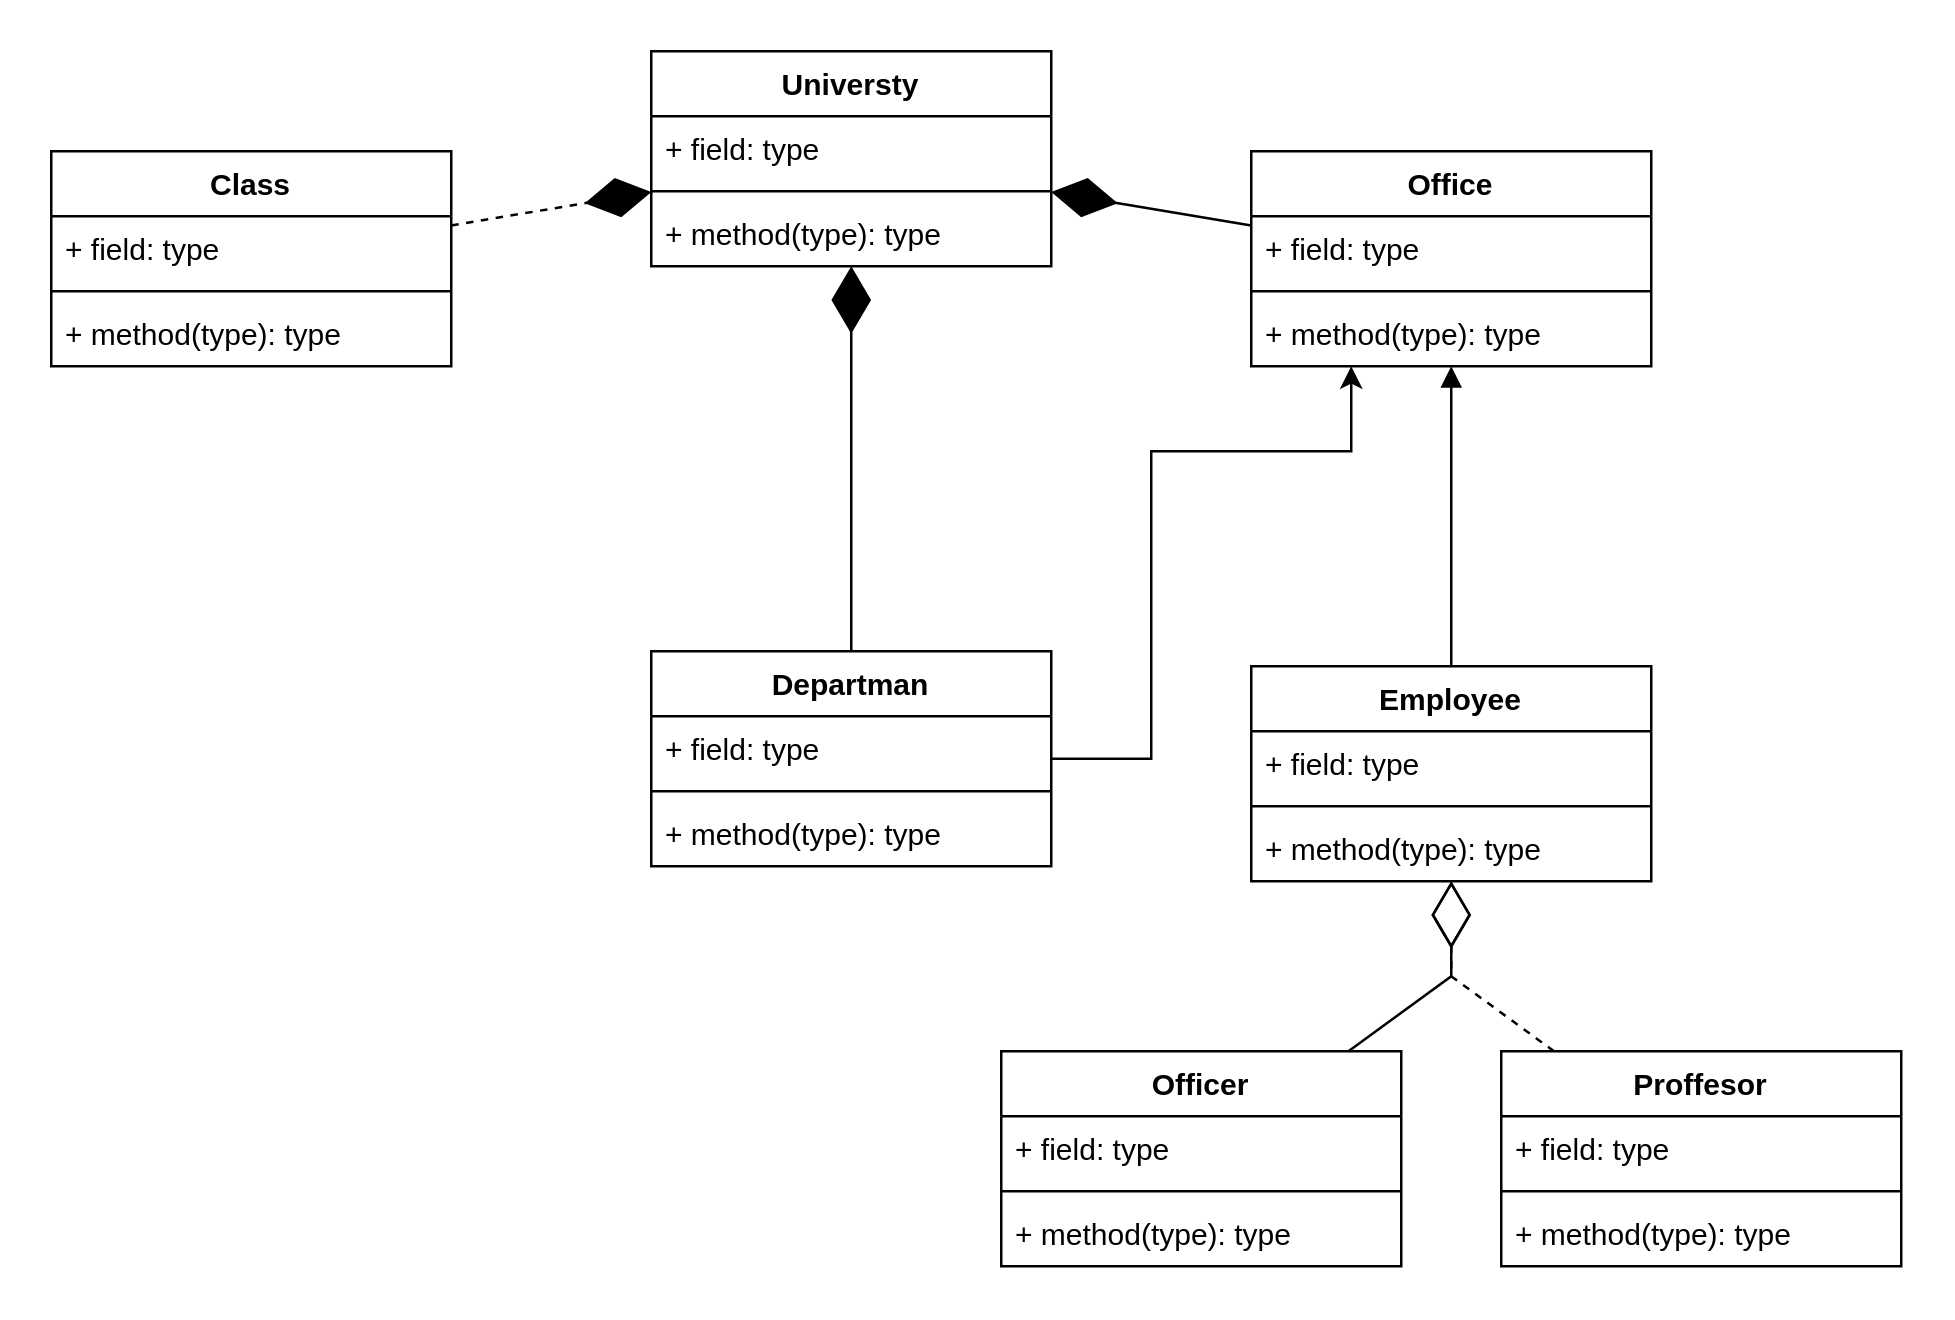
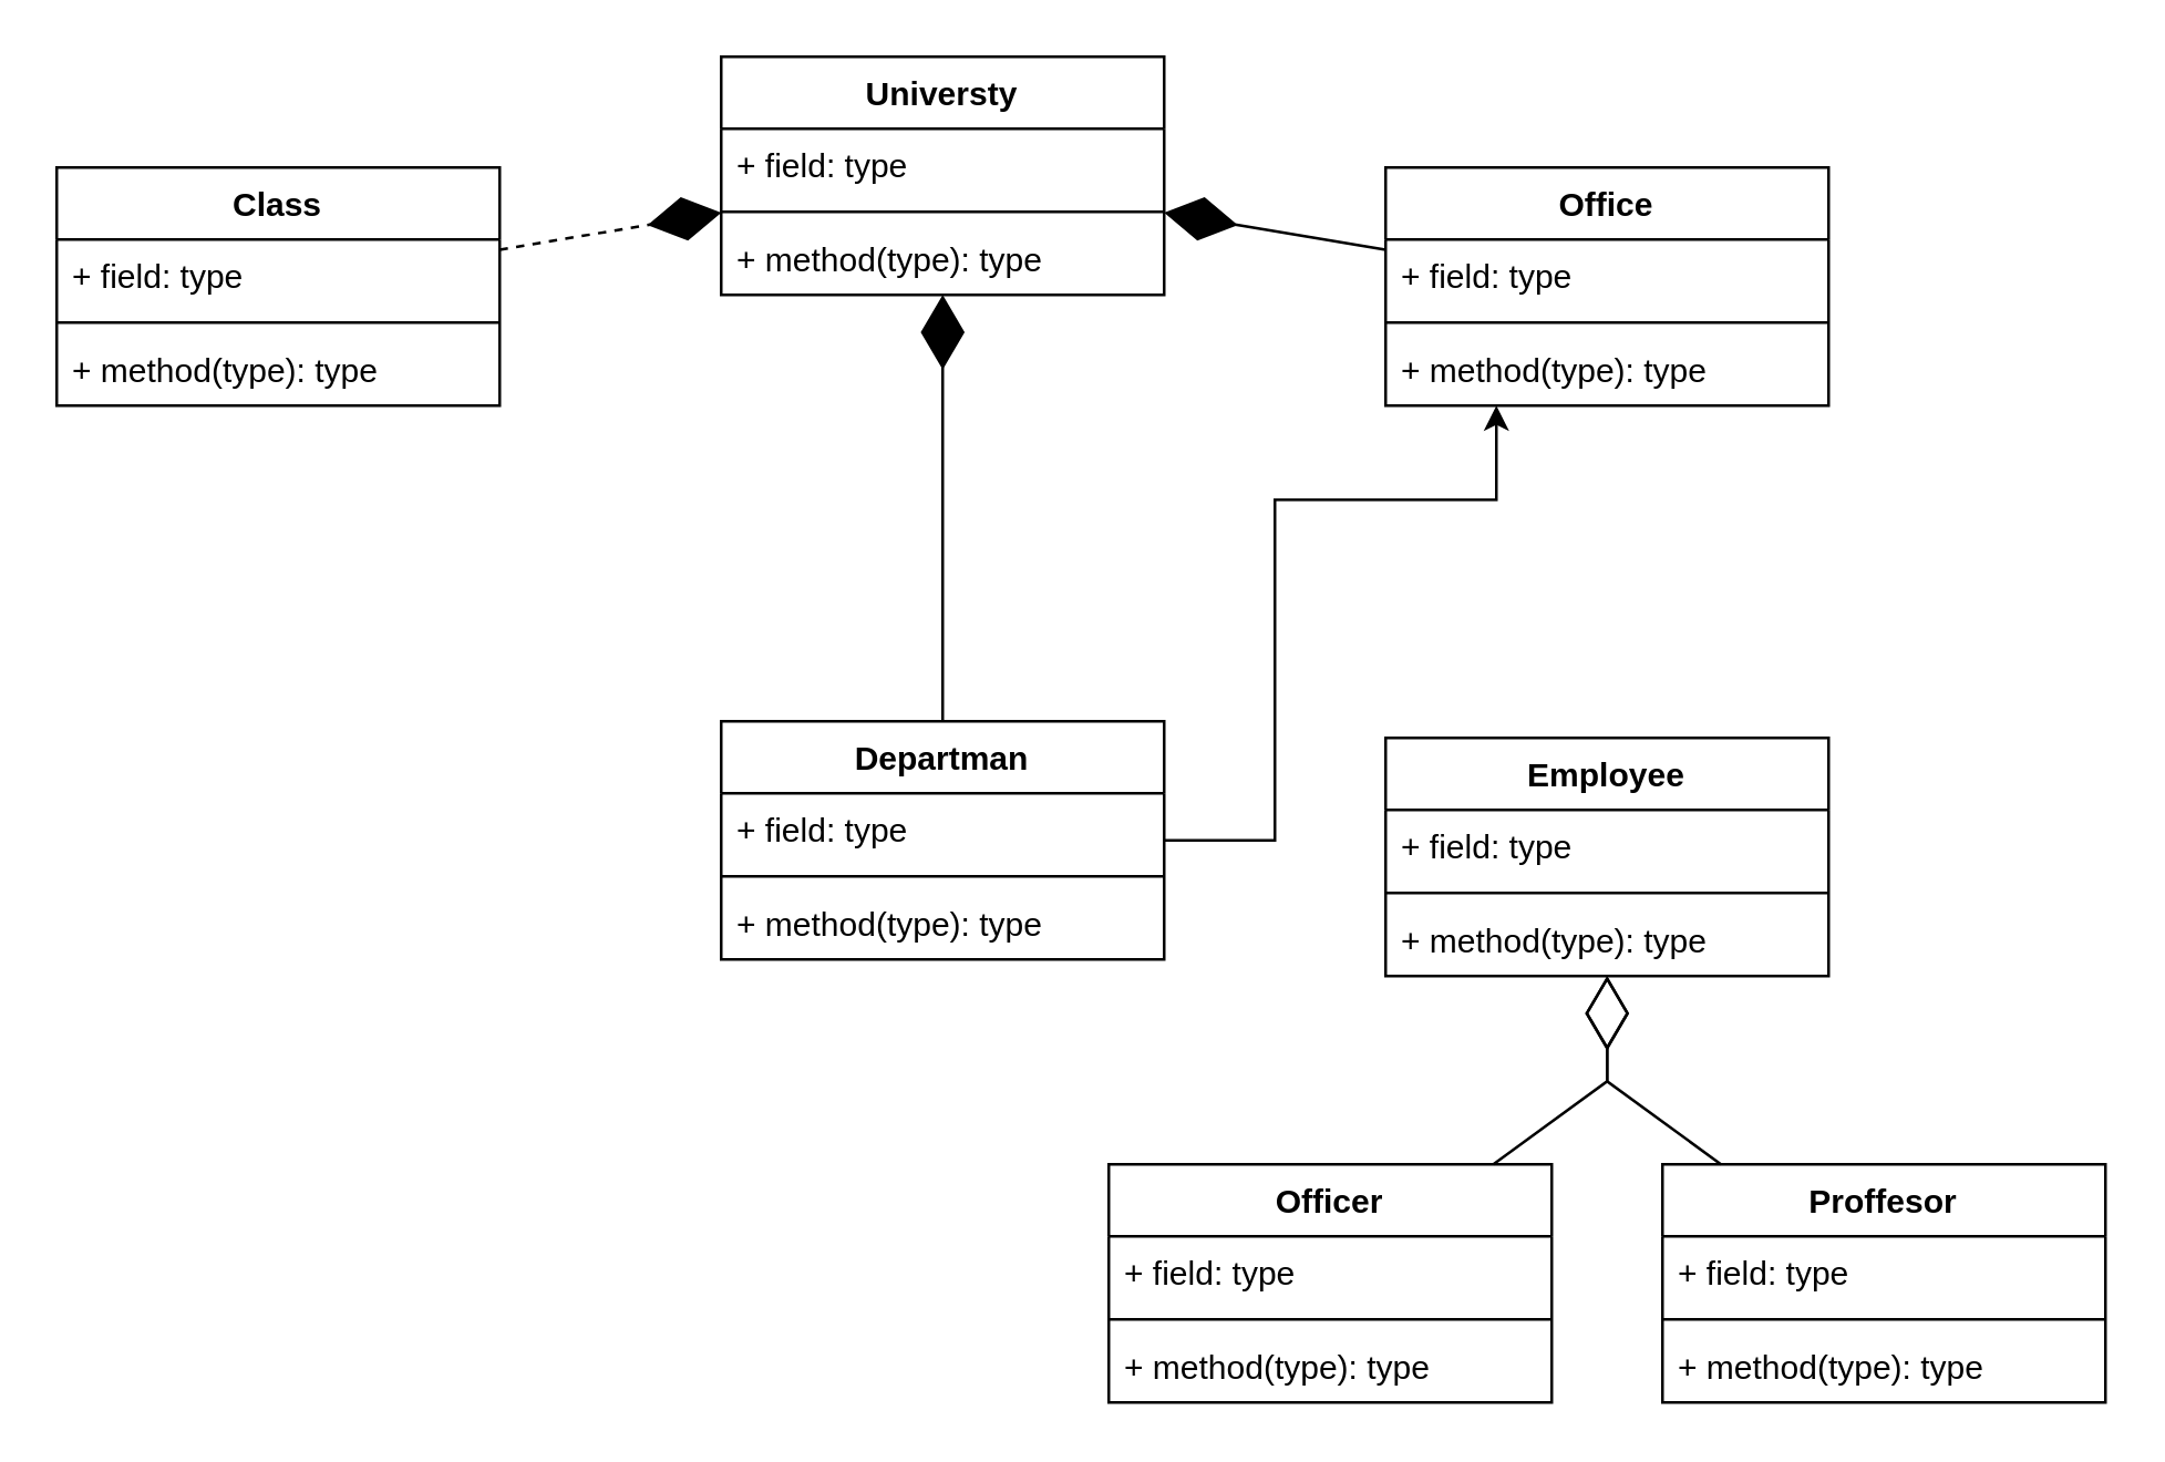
- <mxCell id="33" value="" style="endArrow=block;endFill=1;html=1;edgeStyle=orthogonalEdgeStyle;align=left;verticalAlign=top;rounded=0;" edge="1" parent="1" source="21" target="11"><mxGeometry x="-1" relative="1" as="geometry"><mxPoint x="340" y="523" as="sourcePoint" /><mxPoint x="500" y="523" as="targetPoint" /></mxGeometry></mxCell>
- <mxCell id="35" value="" style="endArrow=diamondThin;endFill=0;endSize=24;html=1;rounded=0;dashed=1;" edge="1" parent="1" source="25" target="21"><mxGeometry width="160" relative="1" as="geometry"><mxPoint x="769" y="403" as="sourcePoint" /><mxPoint x="811" y="339" as="targetPoint" /><Array as="points"><mxPoint x="580" y="390" /></Array></mxGeometry></mxCell>
+ <mxCell id="35" value="" style="endArrow=diamondThin;endFill=0;endSize=24;html=1;rounded=0;" edge="1" parent="1" source="25" target="21"><mxGeometry width="160" relative="1" as="geometry"><mxPoint x="769" y="403" as="sourcePoint" /><mxPoint x="811" y="339" as="targetPoint" /><Array as="points"><mxPoint x="580" y="390" /></Array></mxGeometry></mxCell>
